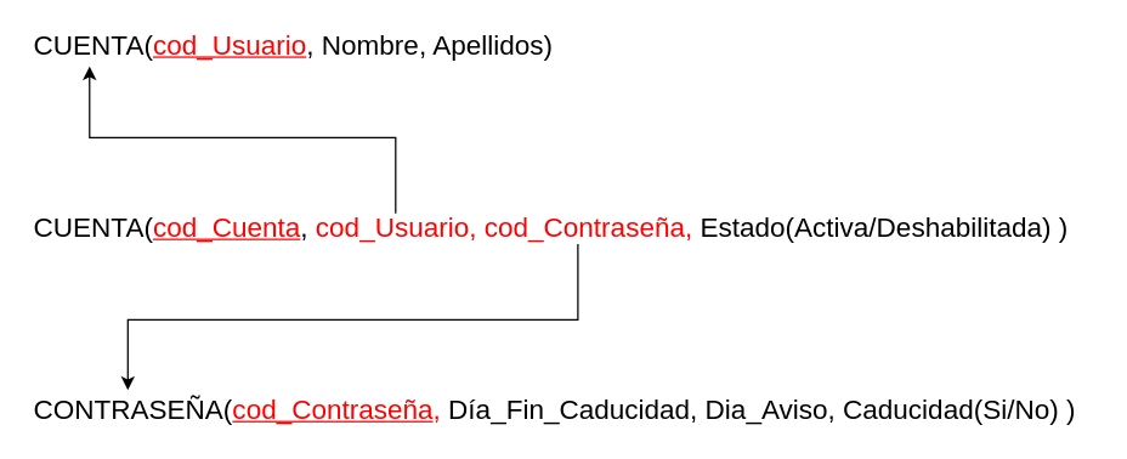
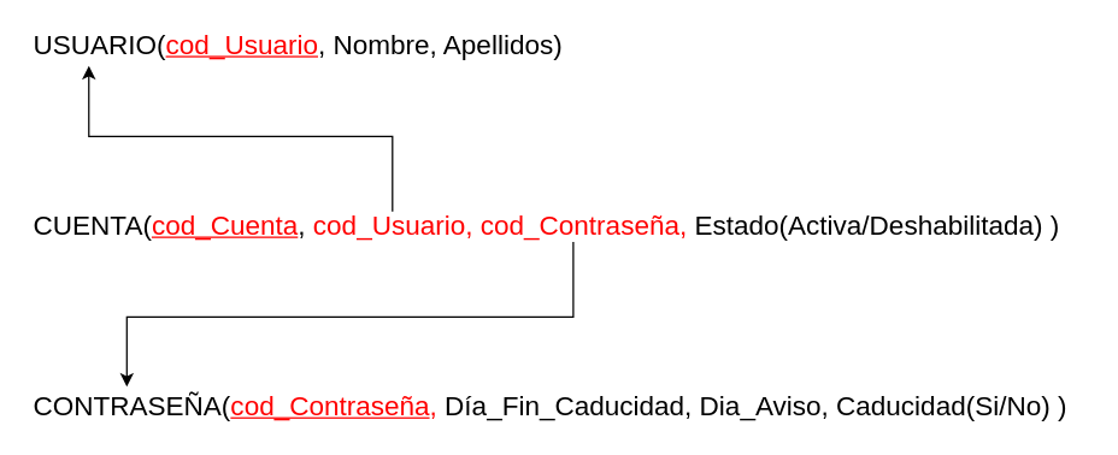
- <mxCell id="5" value="&lt;font style=&quot;font-size: 18px&quot;&gt;CUENTA(&lt;font color=&quot;#ff0000&quot;&gt;&lt;u&gt;cod_Usuario&lt;/u&gt;&lt;/font&gt;, Nombre, Apellidos)&lt;/font&gt;" style="text;html=1;align=left;verticalAlign=middle;resizable=0;points=[];autosize=1;" vertex="1" parent="1"><mxGeometry x="20" y="20" width="370" height="20" as="geometry" /></mxCell>
+ <mxCell id="5" value="&lt;font style=&quot;font-size: 18px&quot;&gt;USUARIO(&lt;font color=&quot;#ff0000&quot;&gt;&lt;u&gt;cod_Usuario&lt;/u&gt;&lt;/font&gt;, Nombre, Apellidos)&lt;/font&gt;" style="text;html=1;align=left;verticalAlign=middle;resizable=0;points=[];autosize=1;" vertex="1" parent="1"><mxGeometry x="20" y="20" width="370" height="20" as="geometry" /></mxCell>
